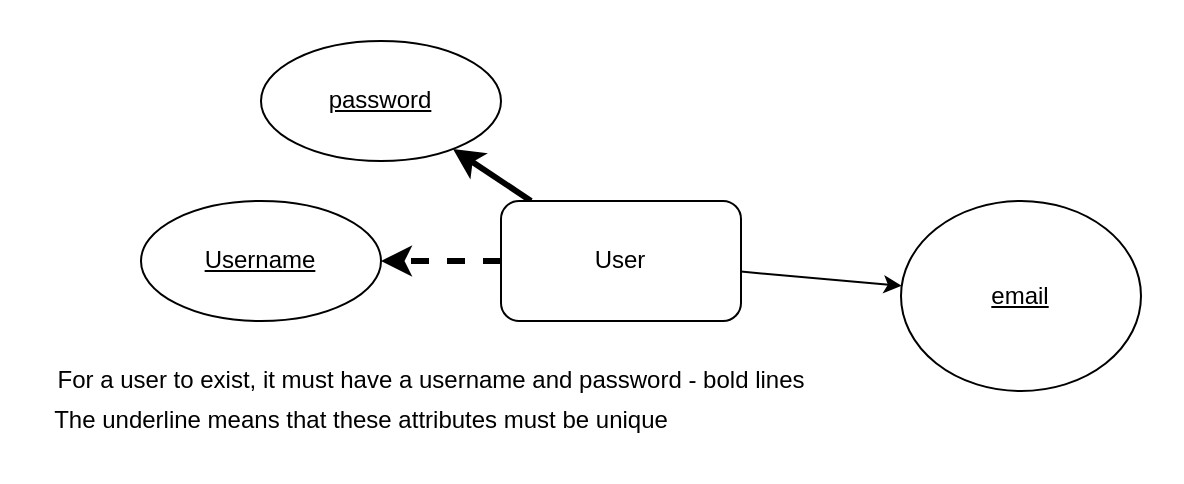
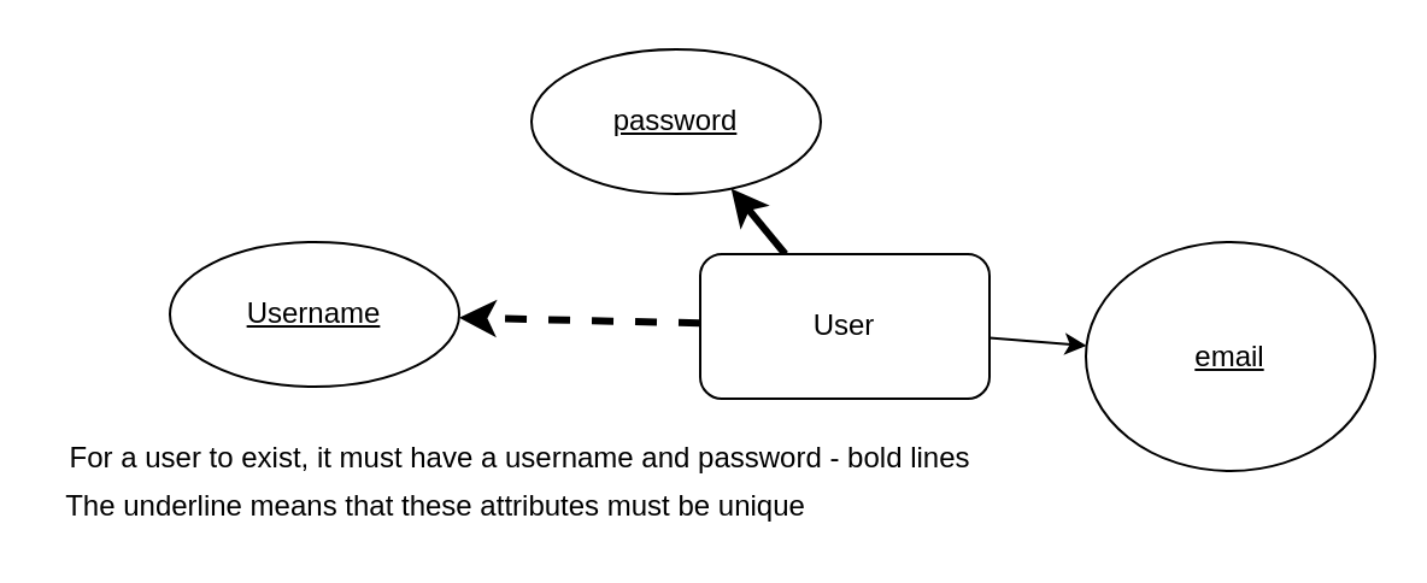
- <mxCell id="7" value="&lt;u&gt;password&lt;/u&gt;" style="ellipse;whiteSpace=wrap;html=1;rounded=1;" vertex="1" parent="1"><mxGeometry x="130" y="20" width="120" height="60" as="geometry" /></mxCell>
+ <mxCell id="7" value="&lt;u&gt;password&lt;/u&gt;" style="ellipse;whiteSpace=wrap;html=1;rounded=1;" vertex="1" parent="1"><mxGeometry x="220" y="20" width="120" height="60" as="geometry" /></mxCell>
- <mxCell id="5" value="User" style="rounded=1;whiteSpace=wrap;html=1;" vertex="1" parent="1"><mxGeometry x="250" y="100" width="120" height="60" as="geometry" /></mxCell>
+ <mxCell id="5" value="User" style="rounded=1;whiteSpace=wrap;html=1;" vertex="1" parent="1"><mxGeometry x="290" y="105" width="120" height="60" as="geometry" /></mxCell>
